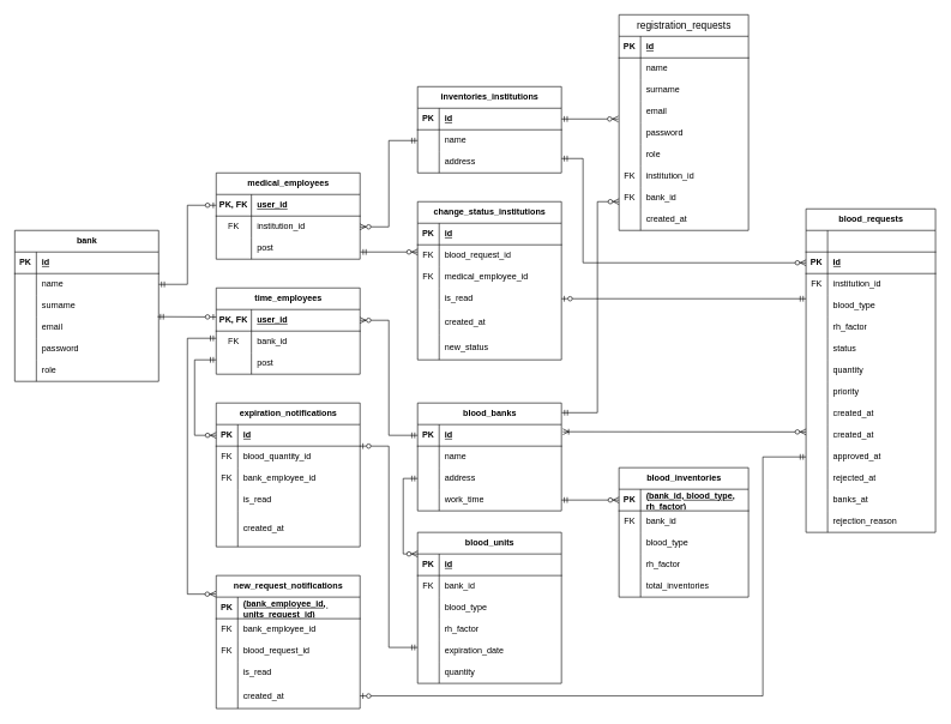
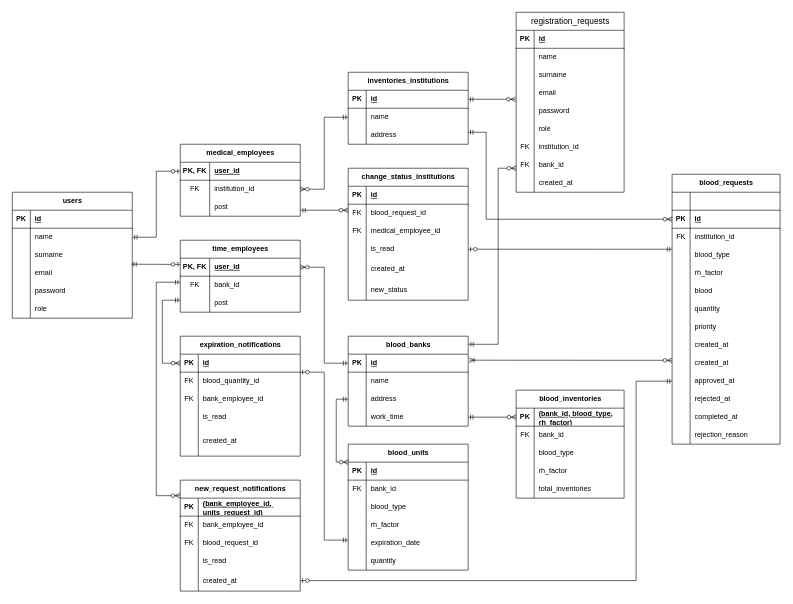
- <mxCell id="2" value="bank" style="shape=table;startSize=30;container=1;collapsible=1;childLayout=tableLayout;fixedRows=1;rowLines=0;fontStyle=1;align=center;resizeLast=1;html=1;" parent="1" vertex="1"><mxGeometry x="20" y="320" width="200" height="210" as="geometry" /></mxCell>
+ <mxCell id="2" value="users" style="shape=table;startSize=30;container=1;collapsible=1;childLayout=tableLayout;fixedRows=1;rowLines=0;fontStyle=1;align=center;resizeLast=1;html=1;" parent="1" vertex="1"><mxGeometry x="20" y="320" width="200" height="210" as="geometry" /></mxCell>
- <mxCell id="184" value="status" style="shape=partialRectangle;connectable=0;fillColor=none;top=0;left=0;bottom=0;right=0;align=left;spacingLeft=6;overflow=hidden;whiteSpace=wrap;html=1;" parent="182" vertex="1"><mxGeometry x="30" width="150" height="30" as="geometry"><mxRectangle width="150" height="30" as="alternateBounds" /></mxGeometry></mxCell>
+ <mxCell id="184" value="blood" style="shape=partialRectangle;connectable=0;fillColor=none;top=0;left=0;bottom=0;right=0;align=left;spacingLeft=6;overflow=hidden;whiteSpace=wrap;html=1;" parent="182" vertex="1"><mxGeometry x="30" width="150" height="30" as="geometry"><mxRectangle width="150" height="30" as="alternateBounds" /></mxGeometry></mxCell>
- <mxCell id="205" value="banks_at" style="shape=partialRectangle;connectable=0;fillColor=none;top=0;left=0;bottom=0;right=0;align=left;spacingLeft=6;overflow=hidden;whiteSpace=wrap;html=1;" parent="203" vertex="1"><mxGeometry x="30" width="150" height="30" as="geometry"><mxRectangle width="150" height="30" as="alternateBounds" /></mxGeometry></mxCell>
+ <mxCell id="205" value="completed_at" style="shape=partialRectangle;connectable=0;fillColor=none;top=0;left=0;bottom=0;right=0;align=left;spacingLeft=6;overflow=hidden;whiteSpace=wrap;html=1;" parent="203" vertex="1"><mxGeometry x="30" width="150" height="30" as="geometry"><mxRectangle width="150" height="30" as="alternateBounds" /></mxGeometry></mxCell>
